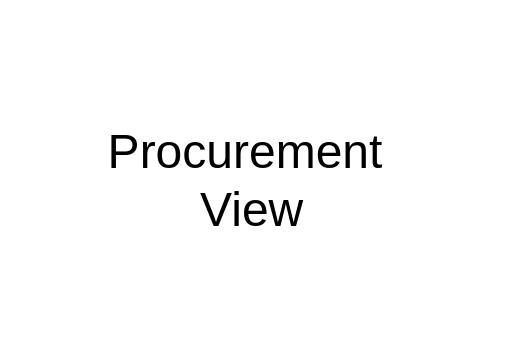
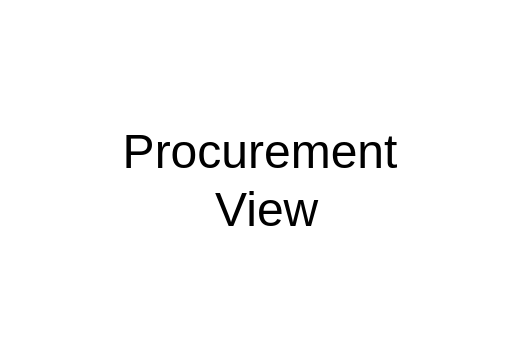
- <mxCell id="2" value="Procurement&lt;br&gt;&amp;nbsp;View" style="text;html=1;strokeColor=none;fillColor=none;align=center;verticalAlign=middle;whiteSpace=wrap;rounded=0;fontSize=48;opacity=30;" vertex="1" parent="1"><mxGeometry x="5" y="20" width="480" height="320" as="geometry" /></mxCell>
+ <mxCell id="2" value="Procurement&lt;br&gt;&amp;nbsp;View" style="text;html=1;strokeColor=none;fillColor=none;align=center;verticalAlign=middle;whiteSpace=wrap;rounded=0;fontSize=48;opacity=30;" vertex="1" parent="1"><mxGeometry x="20" y="20" width="480" height="320" as="geometry" /></mxCell>
